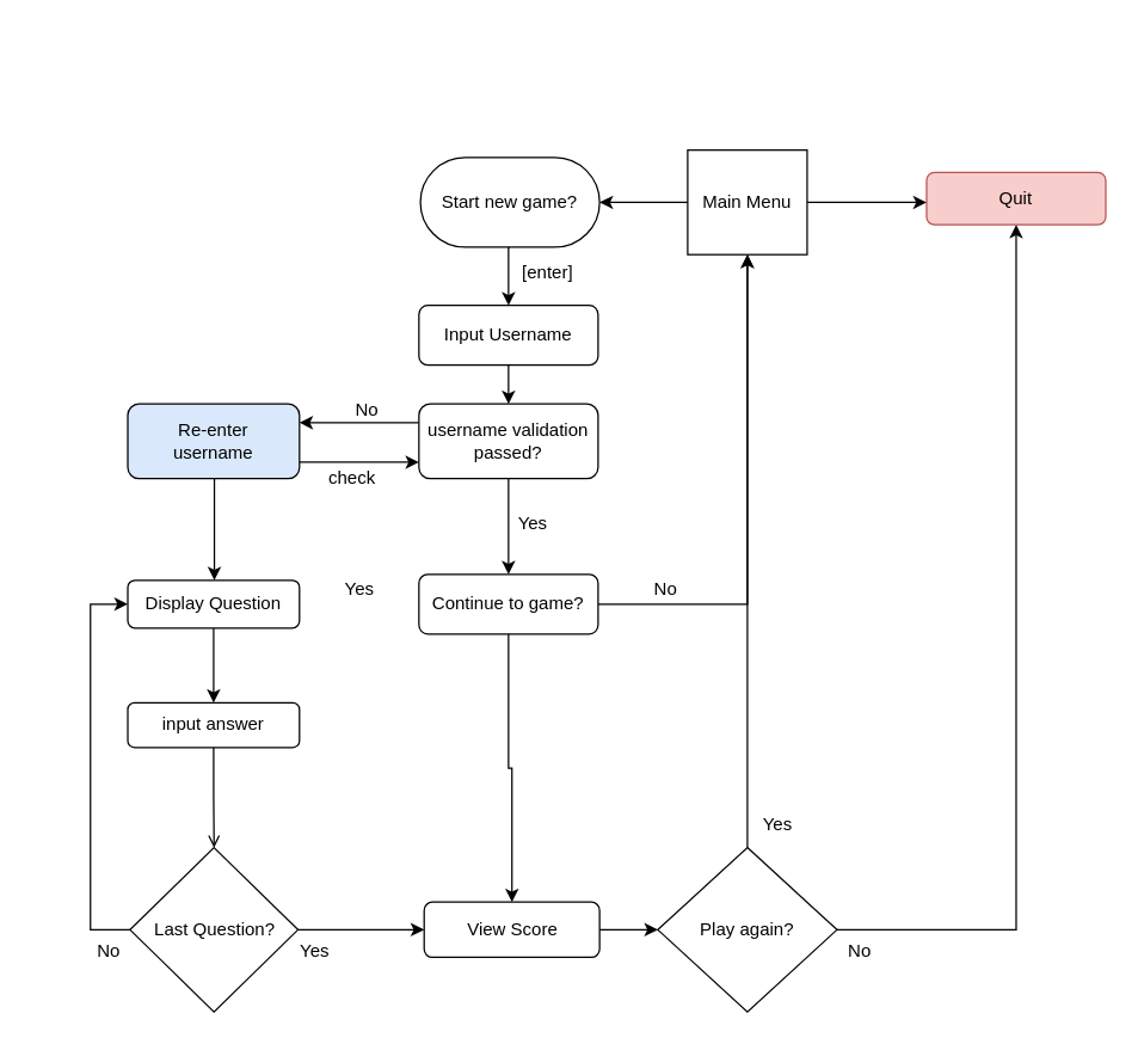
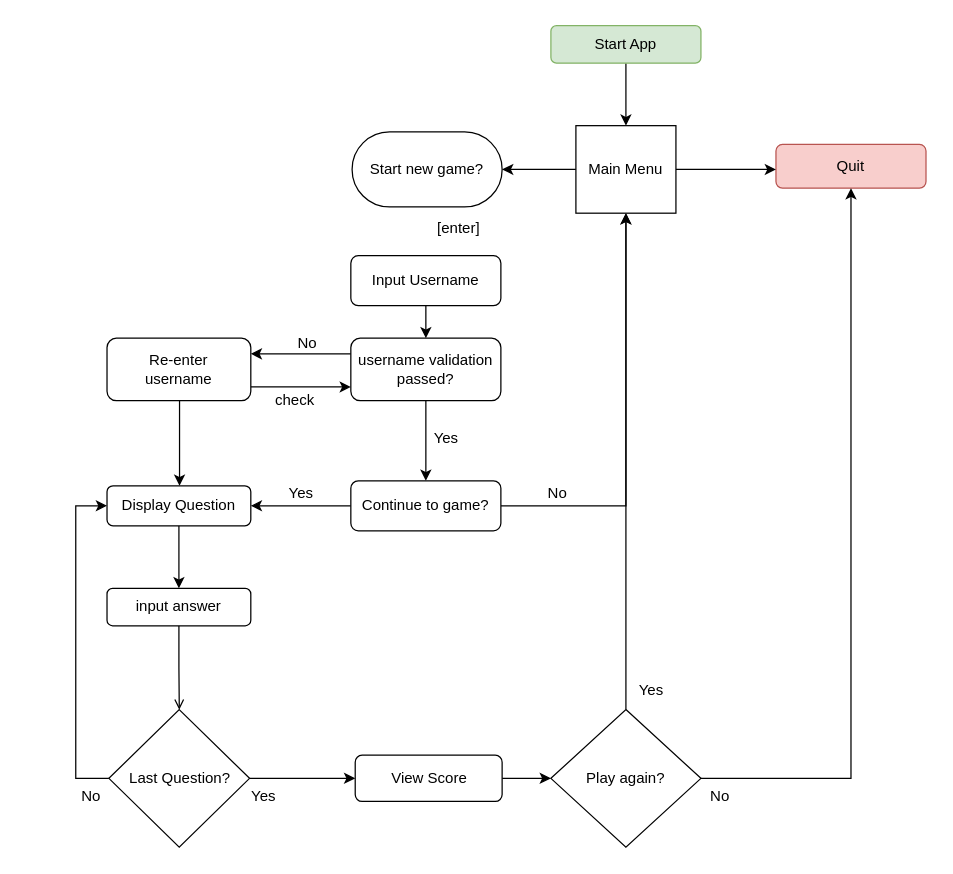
+ <mxCell id="3" value="Start App" style="rounded=1;whiteSpace=wrap;html=1;fontSize=12;glass=0;strokeWidth=1;shadow=0;fillColor=#d5e8d4;strokeColor=#82b366;" parent="1" vertex="1"><mxGeometry x="440" y="20" width="120" height="30" as="geometry" /></mxCell>
+ <mxCell id="2" value="" style="edgeStyle=orthogonalEdgeStyle;rounded=0;orthogonalLoop=1;jettySize=auto;html=1;" parent="1" source="3" target="30" edge="1"><mxGeometry relative="1" as="geometry" /></mxCell>
- <mxCell id="13" style="edgeStyle=orthogonalEdgeStyle;rounded=0;orthogonalLoop=1;jettySize=auto;html=1;exitX=0.5;exitY=1;exitDx=0;exitDy=0;entryX=0.5;entryY=0;entryDx=0;entryDy=0;" parent="1" source="14" target="5" edge="1"><mxGeometry relative="1" as="geometry" /></mxCell>
- <mxCell id="37" value="&lt;div&gt;Re-enter &lt;br&gt;&lt;/div&gt;&lt;div&gt;username&lt;/div&gt;" style="rounded=1;whiteSpace=wrap;html=1;fillColor=#dae8fc;" vertex="1" parent="1"><mxGeometry x="85" y="270" width="115" height="50" as="geometry" /></mxCell>
+ <mxCell id="37" value="&lt;div&gt;Re-enter &lt;br&gt;&lt;/div&gt;&lt;div&gt;username&lt;/div&gt;" style="rounded=1;whiteSpace=wrap;html=1;" vertex="1" parent="1"><mxGeometry x="85" y="270" width="115" height="50" as="geometry" /></mxCell>
- <mxCell id="9" value="" style="edgeStyle=orthogonalEdgeStyle;rounded=0;orthogonalLoop=1;jettySize=auto;html=1;" parent="1" source="11" target="23" edge="1"><mxGeometry relative="1" as="geometry"><mxPoint x="280" y="517" as="targetPoint" /></mxGeometry></mxCell>
+ <mxCell id="9" value="" style="edgeStyle=orthogonalEdgeStyle;rounded=0;orthogonalLoop=1;jettySize=auto;html=1;entryX=1;entryY=0.5;entryDx=0;entryDy=0;" parent="1" source="11" target="18" edge="1"><mxGeometry relative="1" as="geometry"><mxPoint x="280" y="517" as="targetPoint" /></mxGeometry></mxCell>
